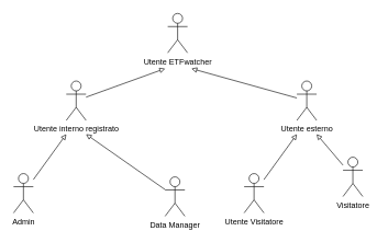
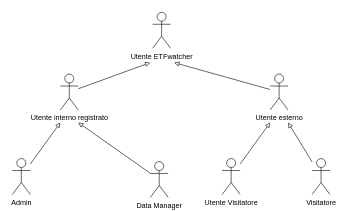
- <mxCell id="14" value="Visitatore" style="shape=umlActor;verticalLabelPosition=bottom;verticalAlign=top;html=1;outlineConnect=0;" parent="1" vertex="1"><mxGeometry x="520" y="239" width="30" height="60" as="geometry" /></mxCell>
+ <mxCell id="14" value="Visitatore" style="shape=umlActor;verticalLabelPosition=bottom;verticalAlign=top;html=1;outlineConnect=0;" parent="1" vertex="1"><mxGeometry x="520" y="264" width="30" height="60" as="geometry" /></mxCell>
